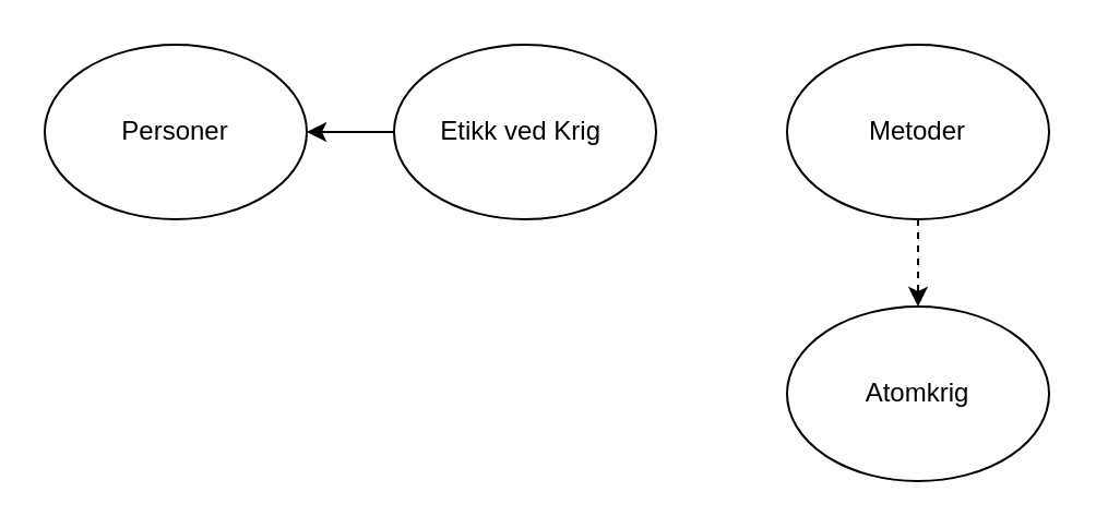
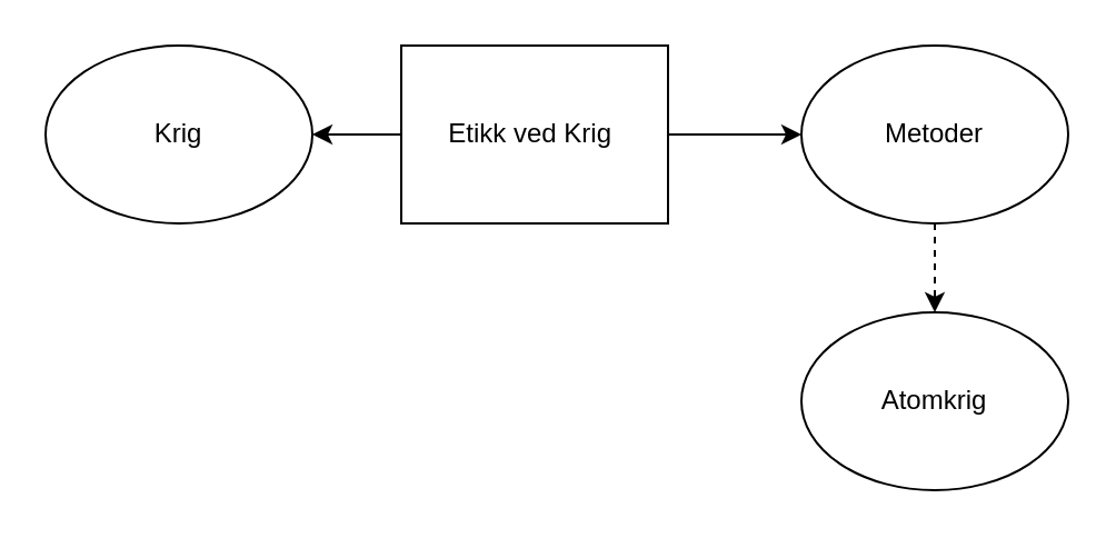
- <mxCell id="5" value="Personer" style="ellipse;whiteSpace=wrap;html=1;" parent="1" vertex="1"><mxGeometry x="20" y="20" width="120" height="80" as="geometry" /></mxCell>
+ <mxCell id="5" value="Krig" style="ellipse;whiteSpace=wrap;html=1;" parent="1" vertex="1"><mxGeometry x="20" y="20" width="120" height="80" as="geometry" /></mxCell>
- <mxCell id="4" value="Etikk ved Krig&amp;nbsp;" style="ellipse;whiteSpace=wrap;html=1;" parent="1" vertex="1"><mxGeometry x="180" y="20" width="120" height="80" as="geometry" /></mxCell>
+ <mxCell id="4" value="Etikk ved Krig&amp;nbsp;" style="whiteSpace=wrap;html=1;rounded=0;" parent="1" vertex="1"><mxGeometry x="180" y="20" width="120" height="80" as="geometry" /></mxCell>
+ <mxCell id="3" value="" style="edgeStyle=orthogonalEdgeStyle;rounded=0;orthogonalLoop=1;jettySize=auto;html=1;" edge="1" parent="1" source="4" target="7"><mxGeometry relative="1" as="geometry" /></mxCell>
